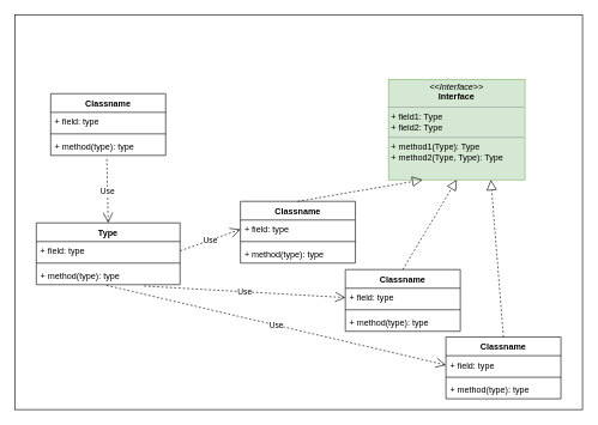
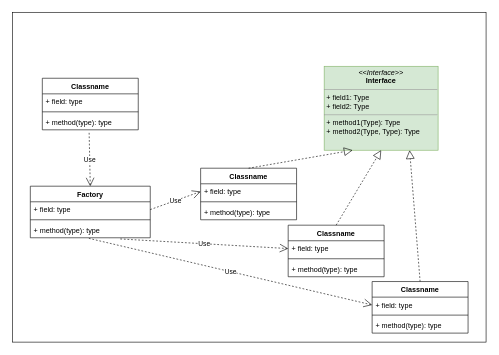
- <mxCell id="19" value="Type" style="swimlane;fontStyle=1;align=center;verticalAlign=top;childLayout=stackLayout;horizontal=1;startSize=26;horizontalStack=0;resizeParent=1;resizeParentMax=0;resizeLast=0;collapsible=1;marginBottom=0;" vertex="1" parent="1"><mxGeometry x="50" y="310" width="200" height="86" as="geometry" /></mxCell>
+ <mxCell id="19" value="Factory" style="swimlane;fontStyle=1;align=center;verticalAlign=top;childLayout=stackLayout;horizontal=1;startSize=26;horizontalStack=0;resizeParent=1;resizeParentMax=0;resizeLast=0;collapsible=1;marginBottom=0;" vertex="1" parent="1"><mxGeometry x="50" y="310" width="200" height="86" as="geometry" /></mxCell>
